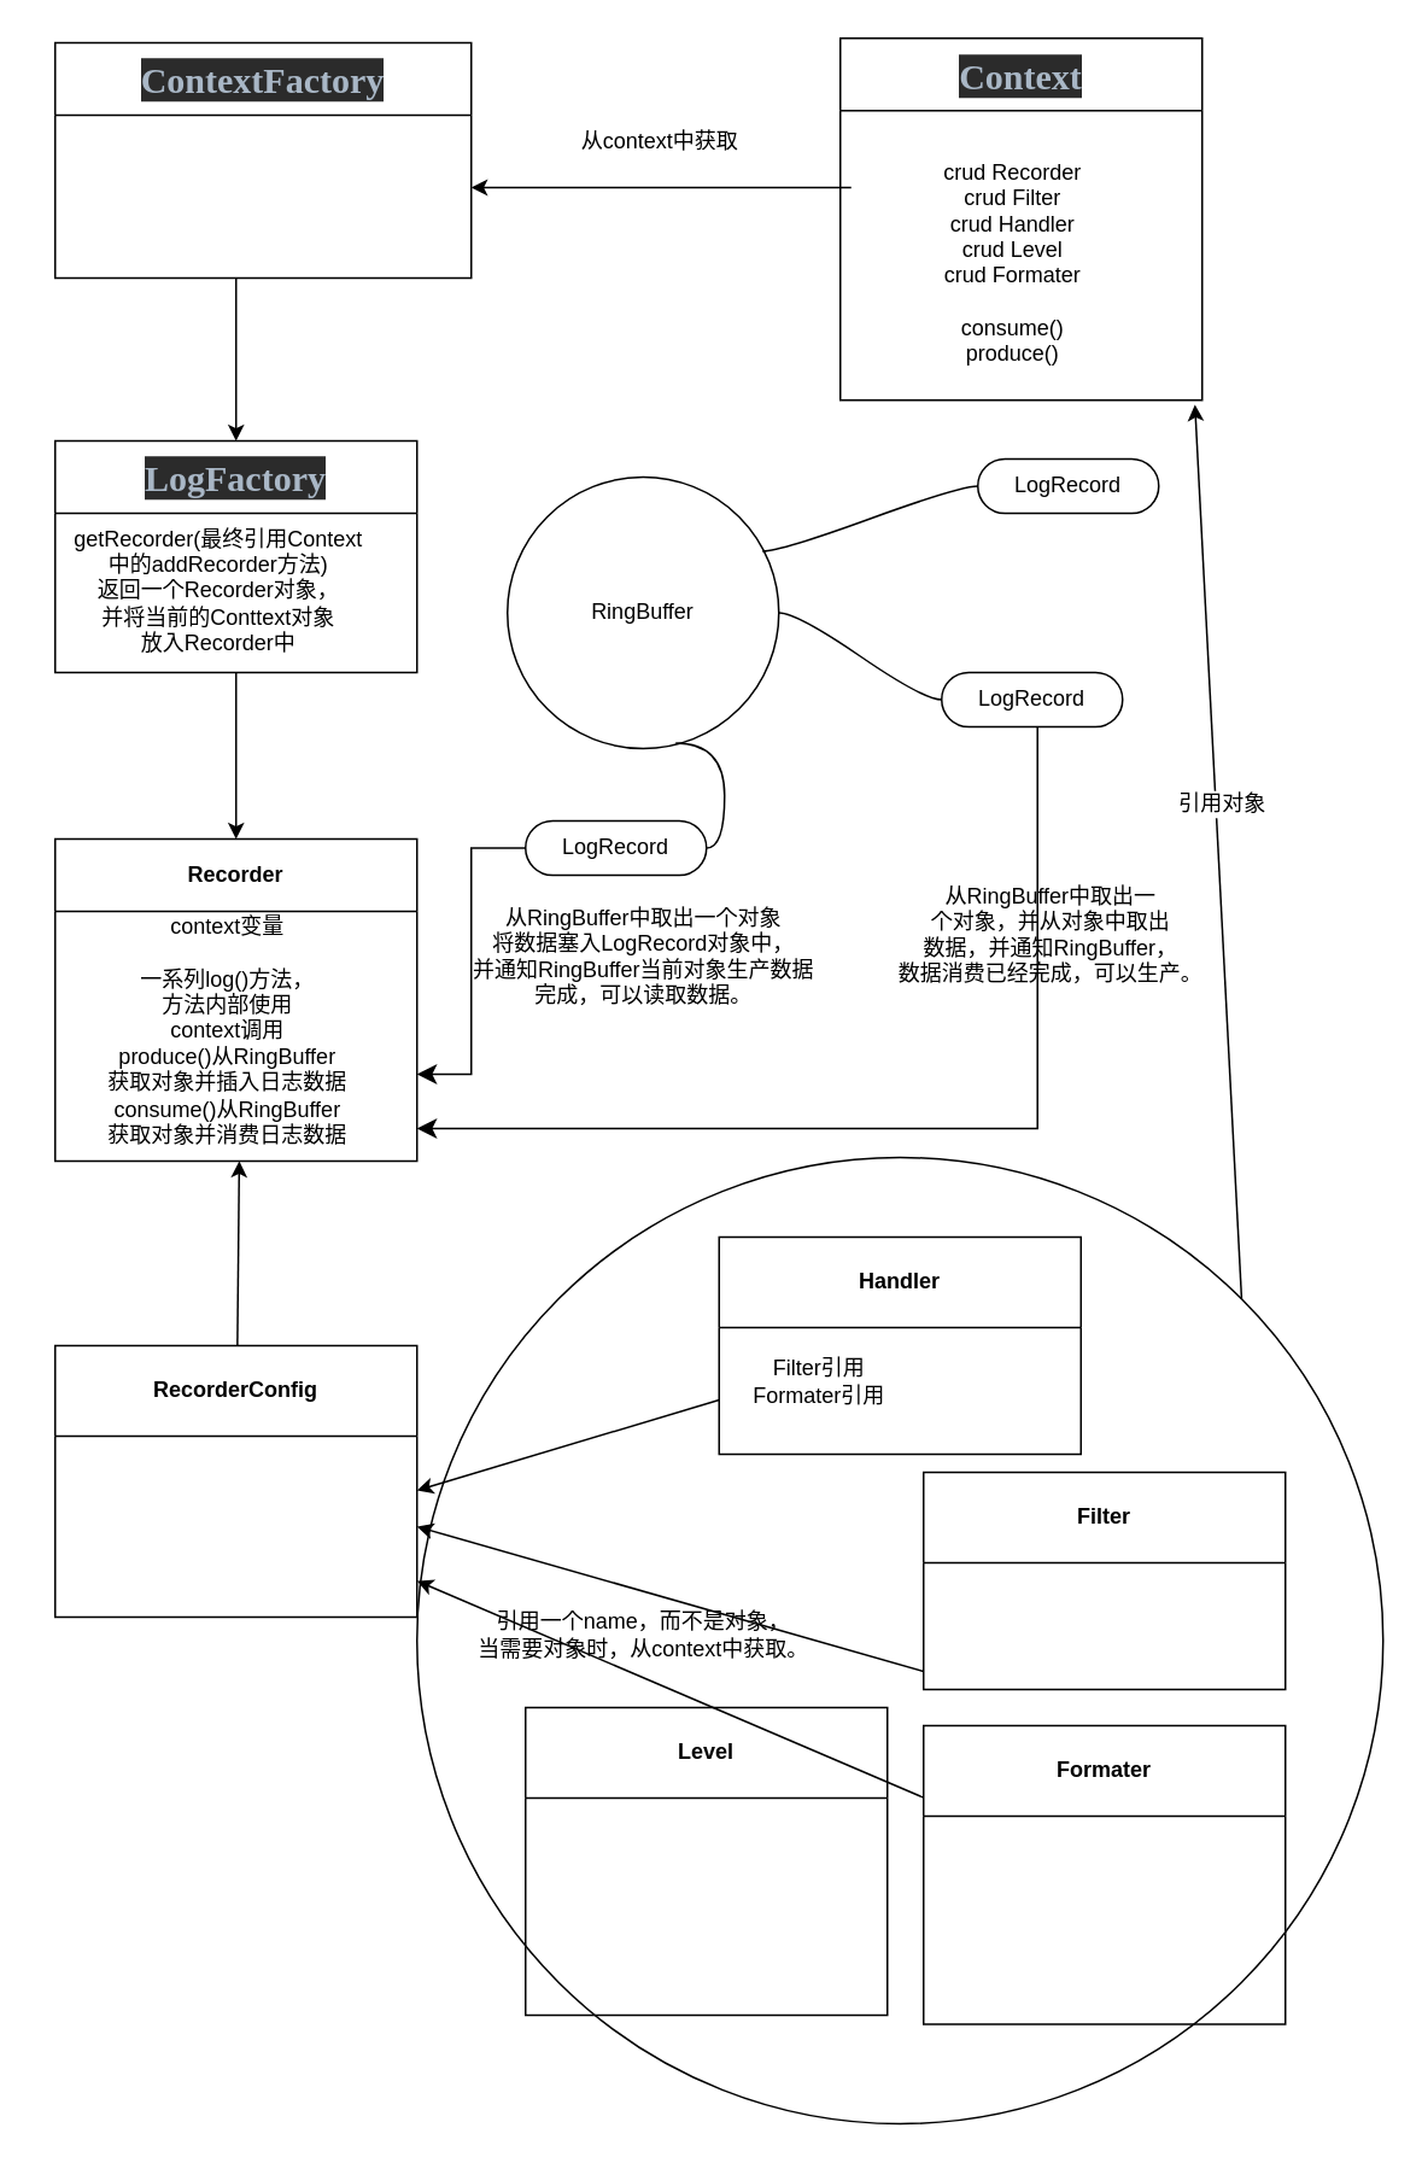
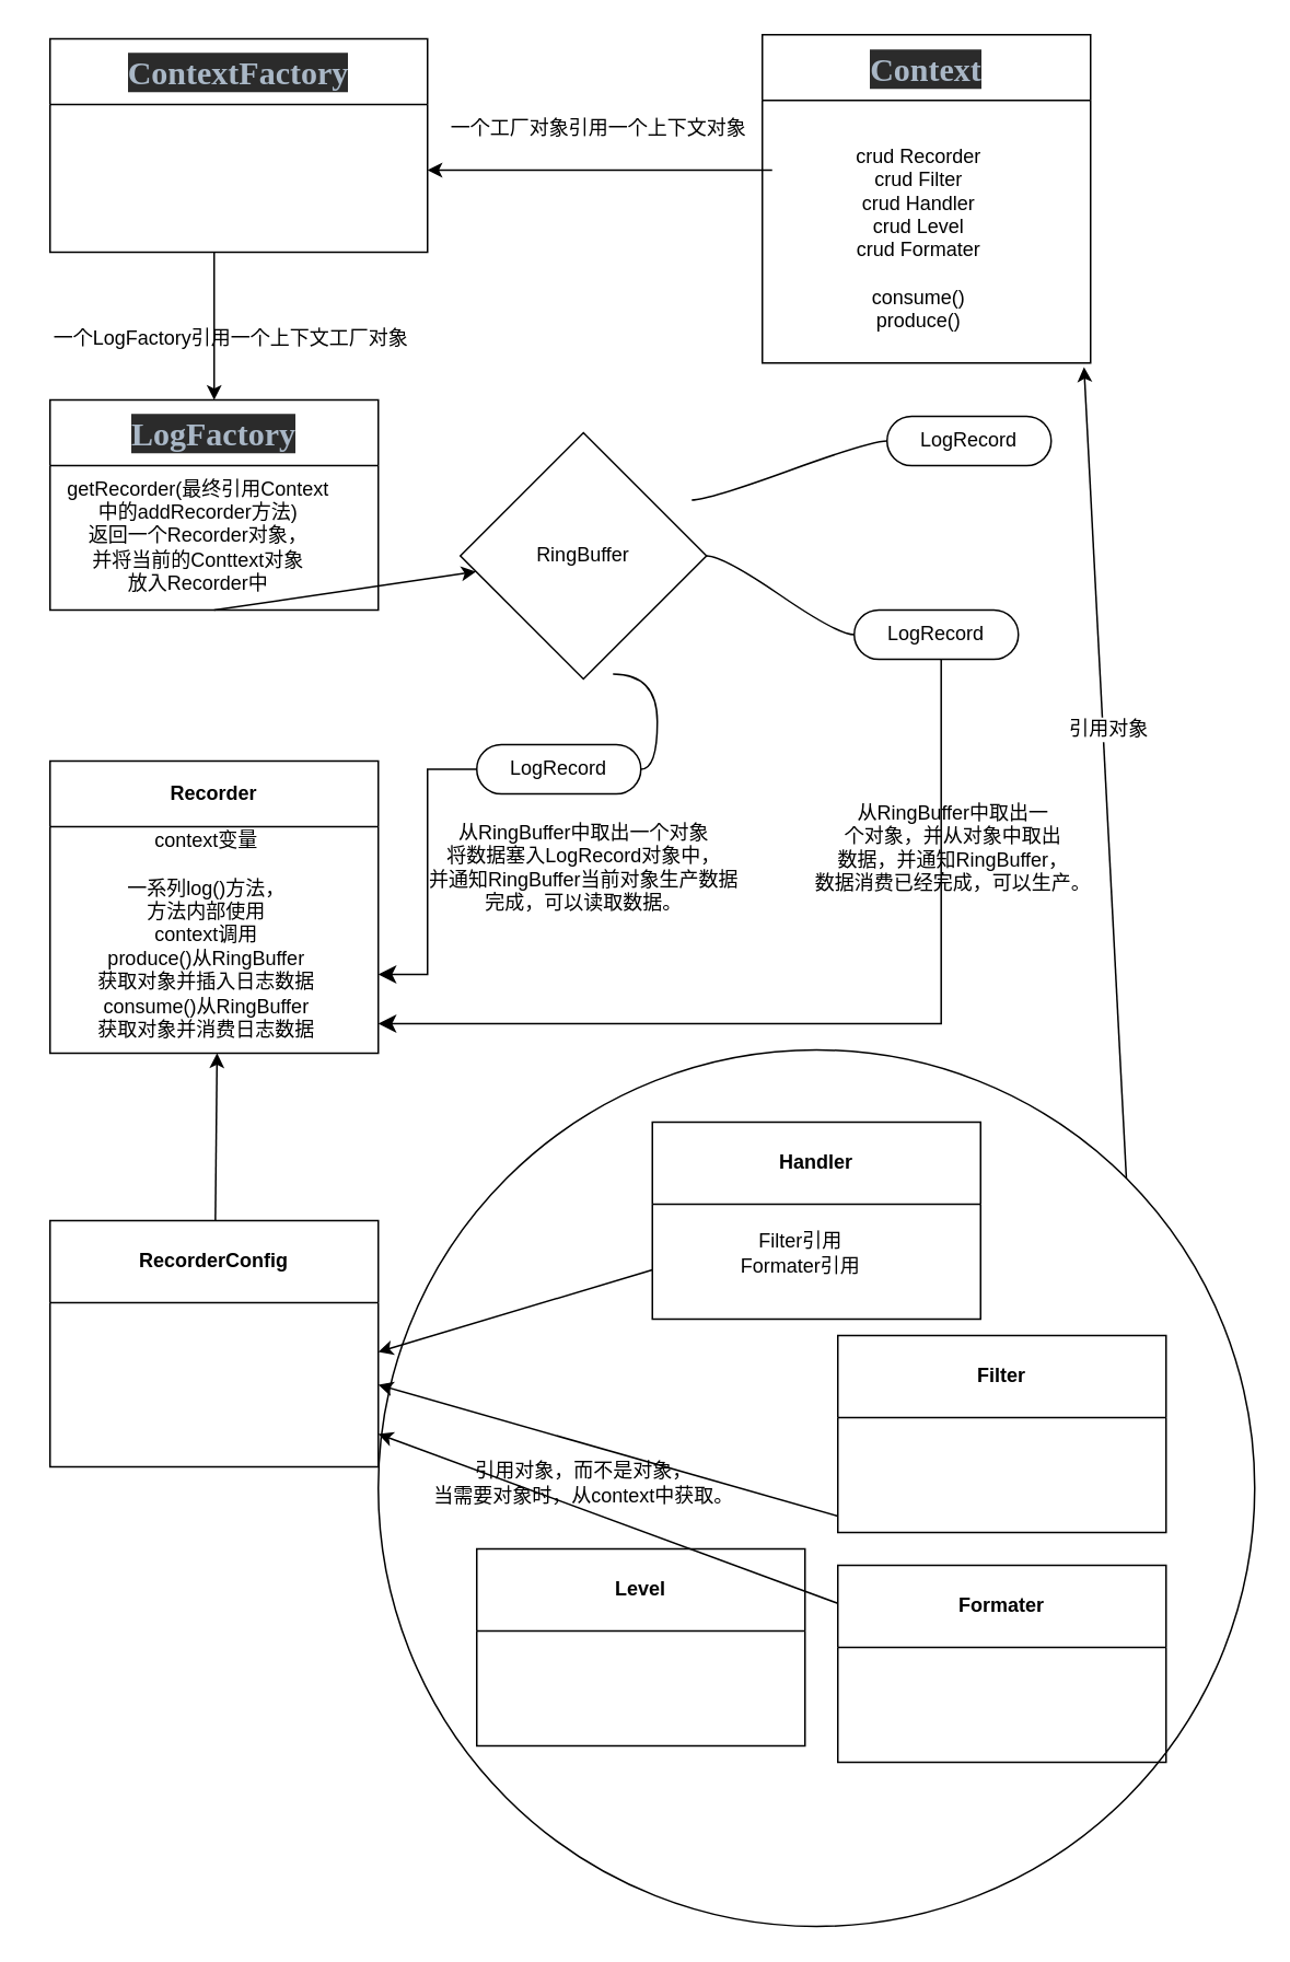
- <mxCell id="12" value="从context中获取" style="text;html=1;align=center;verticalAlign=middle;resizable=0;points=[];autosize=1;strokeColor=none;fillColor=none;fontSize=12;fontFamily=Helvetica;fontColor=default;" vertex="1" parent="1"><mxGeometry x="264" y="63" width="200" height="30" as="geometry" /></mxCell>
+ <mxCell id="12" value="一个工厂对象引用一个上下文对象" style="text;html=1;align=center;verticalAlign=middle;resizable=0;points=[];autosize=1;strokeColor=none;fillColor=none;fontSize=12;fontFamily=Helvetica;fontColor=default;" vertex="1" parent="1"><mxGeometry x="264" y="63" width="200" height="30" as="geometry" /></mxCell>
+ <mxCell id="15" value="一个LogFactory引用一个上下文工厂对象" style="text;html=1;align=center;verticalAlign=middle;resizable=0;points=[];autosize=1;strokeColor=none;fillColor=none;fontSize=12;fontFamily=Helvetica;fontColor=default;" vertex="1" parent="1"><mxGeometry x="20" y="190.5" width="240" height="30" as="geometry" /></mxCell>
- <mxCell id="13" value="RingBuffer" style="ellipse;whiteSpace=wrap;html=1;aspect=fixed;strokeColor=default;align=center;verticalAlign=middle;fontFamily=Helvetica;fontSize=12;fontColor=default;startSize=50;fillColor=default;" vertex="1" parent="1"><mxGeometry x="280" y="263" width="150" height="150" as="geometry" /></mxCell>
+ <mxCell id="13" value="RingBuffer" style="rhombus;whiteSpace=wrap;html=1;aspect=fixed;strokeColor=default;align=center;verticalAlign=middle;fontFamily=Helvetica;fontSize=12;fontColor=default;startSize=50;fillColor=default;" vertex="1" parent="1"><mxGeometry x="280" y="263" width="150" height="150" as="geometry" /></mxCell>
- <mxCell id="16" value="" style="endArrow=classic;html=1;rounded=0;fontFamily=Helvetica;fontSize=12;fontColor=default;startSize=50;exitX=0.5;exitY=1;exitDx=0;exitDy=0;entryX=0.5;entryY=0;entryDx=0;entryDy=0;" edge="1" parent="1" source="9" target="3"><mxGeometry width="50" height="50" relative="1" as="geometry"><mxPoint x="440" y="303" as="sourcePoint" /><mxPoint x="490" y="253" as="targetPoint" /></mxGeometry></mxCell>
+ <mxCell id="16" value="" style="endArrow=classic;html=1;rounded=0;fontFamily=Helvetica;fontSize=12;fontColor=default;startSize=50;exitX=0.5;exitY=1;exitDx=0;exitDy=0;" edge="1" parent="1" source="9" target="13"><mxGeometry width="50" height="50" relative="1" as="geometry"><mxPoint x="440" y="303" as="sourcePoint" /><mxPoint x="490" y="253" as="targetPoint" /></mxGeometry></mxCell>
- <mxCell id="29" value="Filter引用&lt;br&gt;Formater引用&lt;br&gt;" style="text;html=1;align=center;verticalAlign=middle;resizable=0;points=[];autosize=1;strokeColor=none;fillColor=none;fontSize=12;fontFamily=Helvetica;fontColor=default;" vertex="1" parent="28"><mxGeometry x="5" y="60" width="100" height="40" as="geometry" /></mxCell>
+ <mxCell id="29" value="Filter引用&lt;br&gt;Formater引用&lt;br&gt;" style="text;html=1;align=center;verticalAlign=middle;resizable=0;points=[];autosize=1;strokeColor=none;fillColor=none;fontSize=12;fontFamily=Helvetica;fontColor=default;" vertex="1" parent="28"><mxGeometry x="40" y="60" width="100" height="40" as="geometry" /></mxCell>
- <mxCell id="36" value="引用一个name，而不是对象，&lt;br&gt;当需要对象时，从context中获取。" style="text;html=1;align=center;verticalAlign=middle;resizable=0;points=[];autosize=1;strokeColor=none;fillColor=none;fontSize=12;fontFamily=Helvetica;fontColor=default;" vertex="1" parent="1"><mxGeometry x="250" y="883" width="210" height="40" as="geometry" /></mxCell>
+ <mxCell id="36" value="引用对象，而不是对象，&lt;br&gt;当需要对象时，从context中获取。" style="text;html=1;align=center;verticalAlign=middle;resizable=0;points=[];autosize=1;strokeColor=none;fillColor=none;fontSize=12;fontFamily=Helvetica;fontColor=default;" vertex="1" parent="1"><mxGeometry x="250" y="883" width="210" height="40" as="geometry" /></mxCell>
- <mxCell id="32" value="Level" style="swimlane;whiteSpace=wrap;html=1;strokeColor=default;align=center;verticalAlign=middle;fontFamily=Helvetica;fontSize=12;fontColor=default;startSize=50;fillColor=default;" vertex="1" parent="1"><mxGeometry x="290" y="943" width="200" height="170" as="geometry" /></mxCell>
+ <mxCell id="32" value="Level" style="swimlane;whiteSpace=wrap;html=1;strokeColor=default;align=center;verticalAlign=middle;fontFamily=Helvetica;fontSize=12;fontColor=default;startSize=50;fillColor=default;" vertex="1" parent="1"><mxGeometry x="290" y="943" width="200" height="120" as="geometry" /></mxCell>
- <mxCell id="31" value="Formater" style="swimlane;whiteSpace=wrap;html=1;strokeColor=default;align=center;verticalAlign=middle;fontFamily=Helvetica;fontSize=12;fontColor=default;startSize=50;fillColor=default;" vertex="1" parent="1"><mxGeometry x="510" y="953" width="200" height="165" as="geometry" /></mxCell>
+ <mxCell id="31" value="Formater" style="swimlane;whiteSpace=wrap;html=1;strokeColor=default;align=center;verticalAlign=middle;fontFamily=Helvetica;fontSize=12;fontColor=default;startSize=50;fillColor=default;" vertex="1" parent="1"><mxGeometry x="510" y="953" width="200" height="120" as="geometry" /></mxCell>
